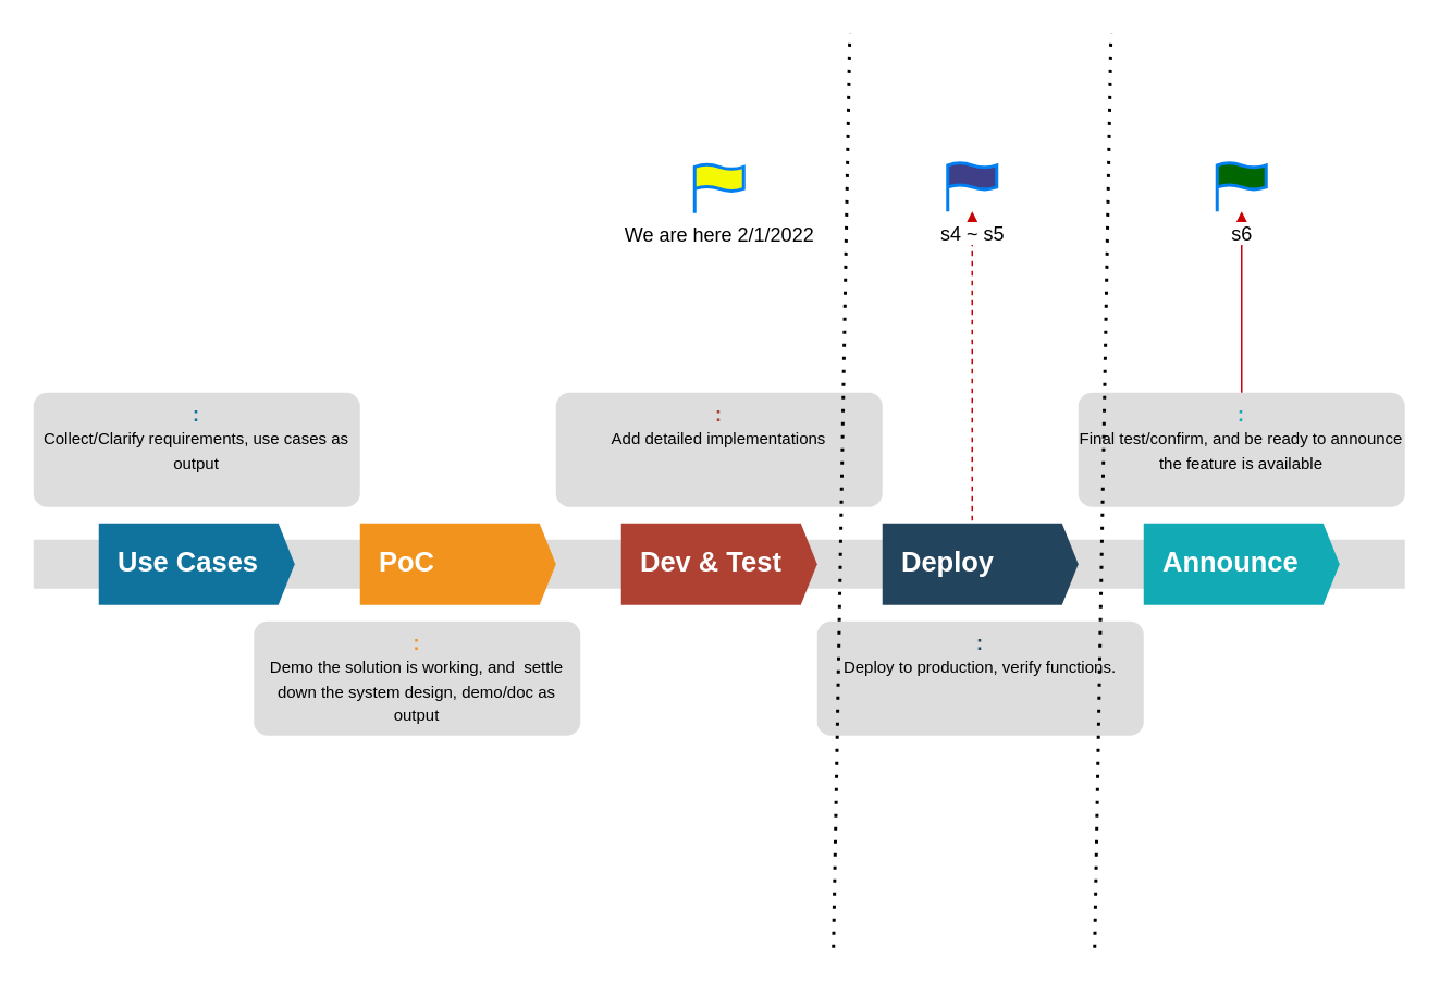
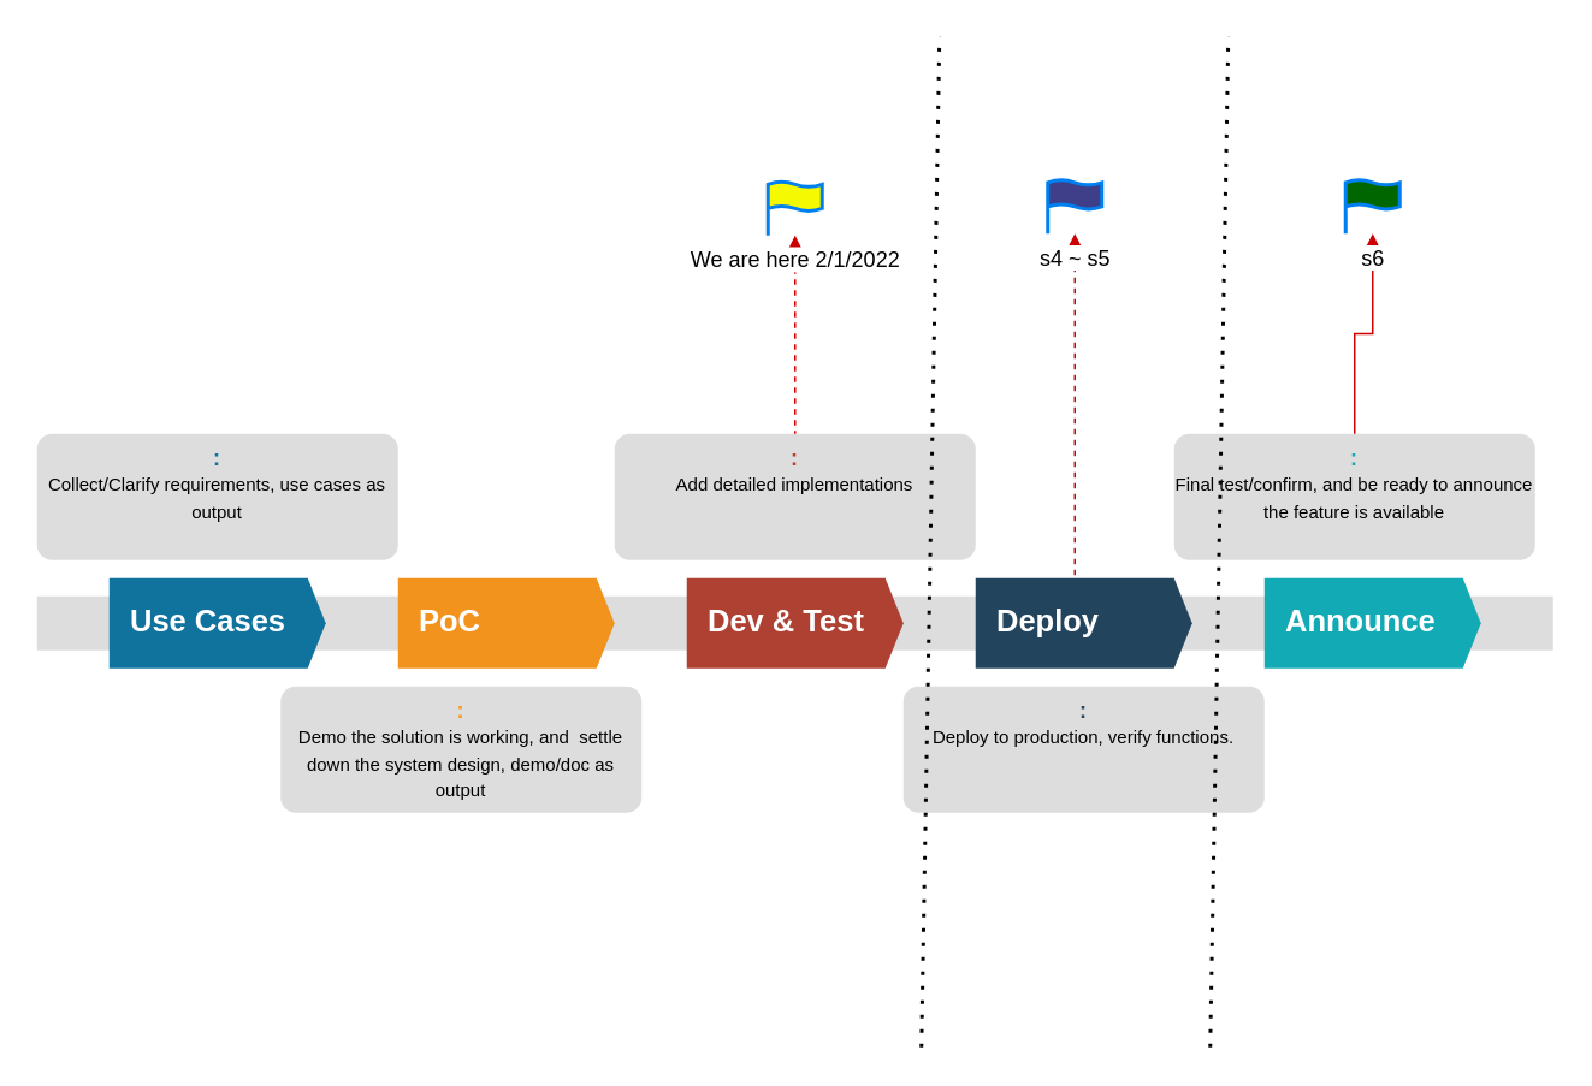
+ <mxCell id="15" style="edgeStyle=orthogonalEdgeStyle;rounded=0;orthogonalLoop=1;jettySize=auto;html=1;entryX=0.5;entryY=0;entryDx=0;entryDy=0;dashed=1;strokeColor=#CC0000;startArrow=classic;startFill=1;endArrow=none;endFill=0;" edge="1" parent="1" source="16" target="10"><mxGeometry relative="1" as="geometry" /></mxCell>
- <mxCell id="12" value="&lt;font style=&quot;font-size: 10px&quot;&gt;&lt;font style=&quot;font-size: 12px&quot; color=&quot;#12AAB5&quot;&gt;&lt;b&gt;:&lt;/b&gt;&lt;/font&gt;&lt;br&gt;&lt;font size=&quot;1&quot;&gt;Final test/confirm, and be ready to announce the feature is available&lt;/font&gt;&lt;/font&gt;" style="rounded=1;strokeColor=none;fillColor=#DDDDDD;align=center;arcSize=12;verticalAlign=top;whiteSpace=wrap;html=1;fontSize=12;" vertex="1" parent="1"><mxGeometry x="660" y="240" width="200" height="70" as="geometry" /></mxCell>
+ <mxCell id="12" value="&lt;font style=&quot;font-size: 10px&quot;&gt;&lt;font style=&quot;font-size: 12px&quot; color=&quot;#12AAB5&quot;&gt;&lt;b&gt;:&lt;/b&gt;&lt;/font&gt;&lt;br&gt;&lt;font size=&quot;1&quot;&gt;Final test/confirm, and be ready to announce the feature is available&lt;/font&gt;&lt;/font&gt;" style="rounded=1;strokeColor=none;fillColor=#DDDDDD;align=center;arcSize=12;verticalAlign=top;whiteSpace=wrap;html=1;fontSize=12;" vertex="1" parent="1"><mxGeometry x="650" y="240" width="200" height="70" as="geometry" /></mxCell>
